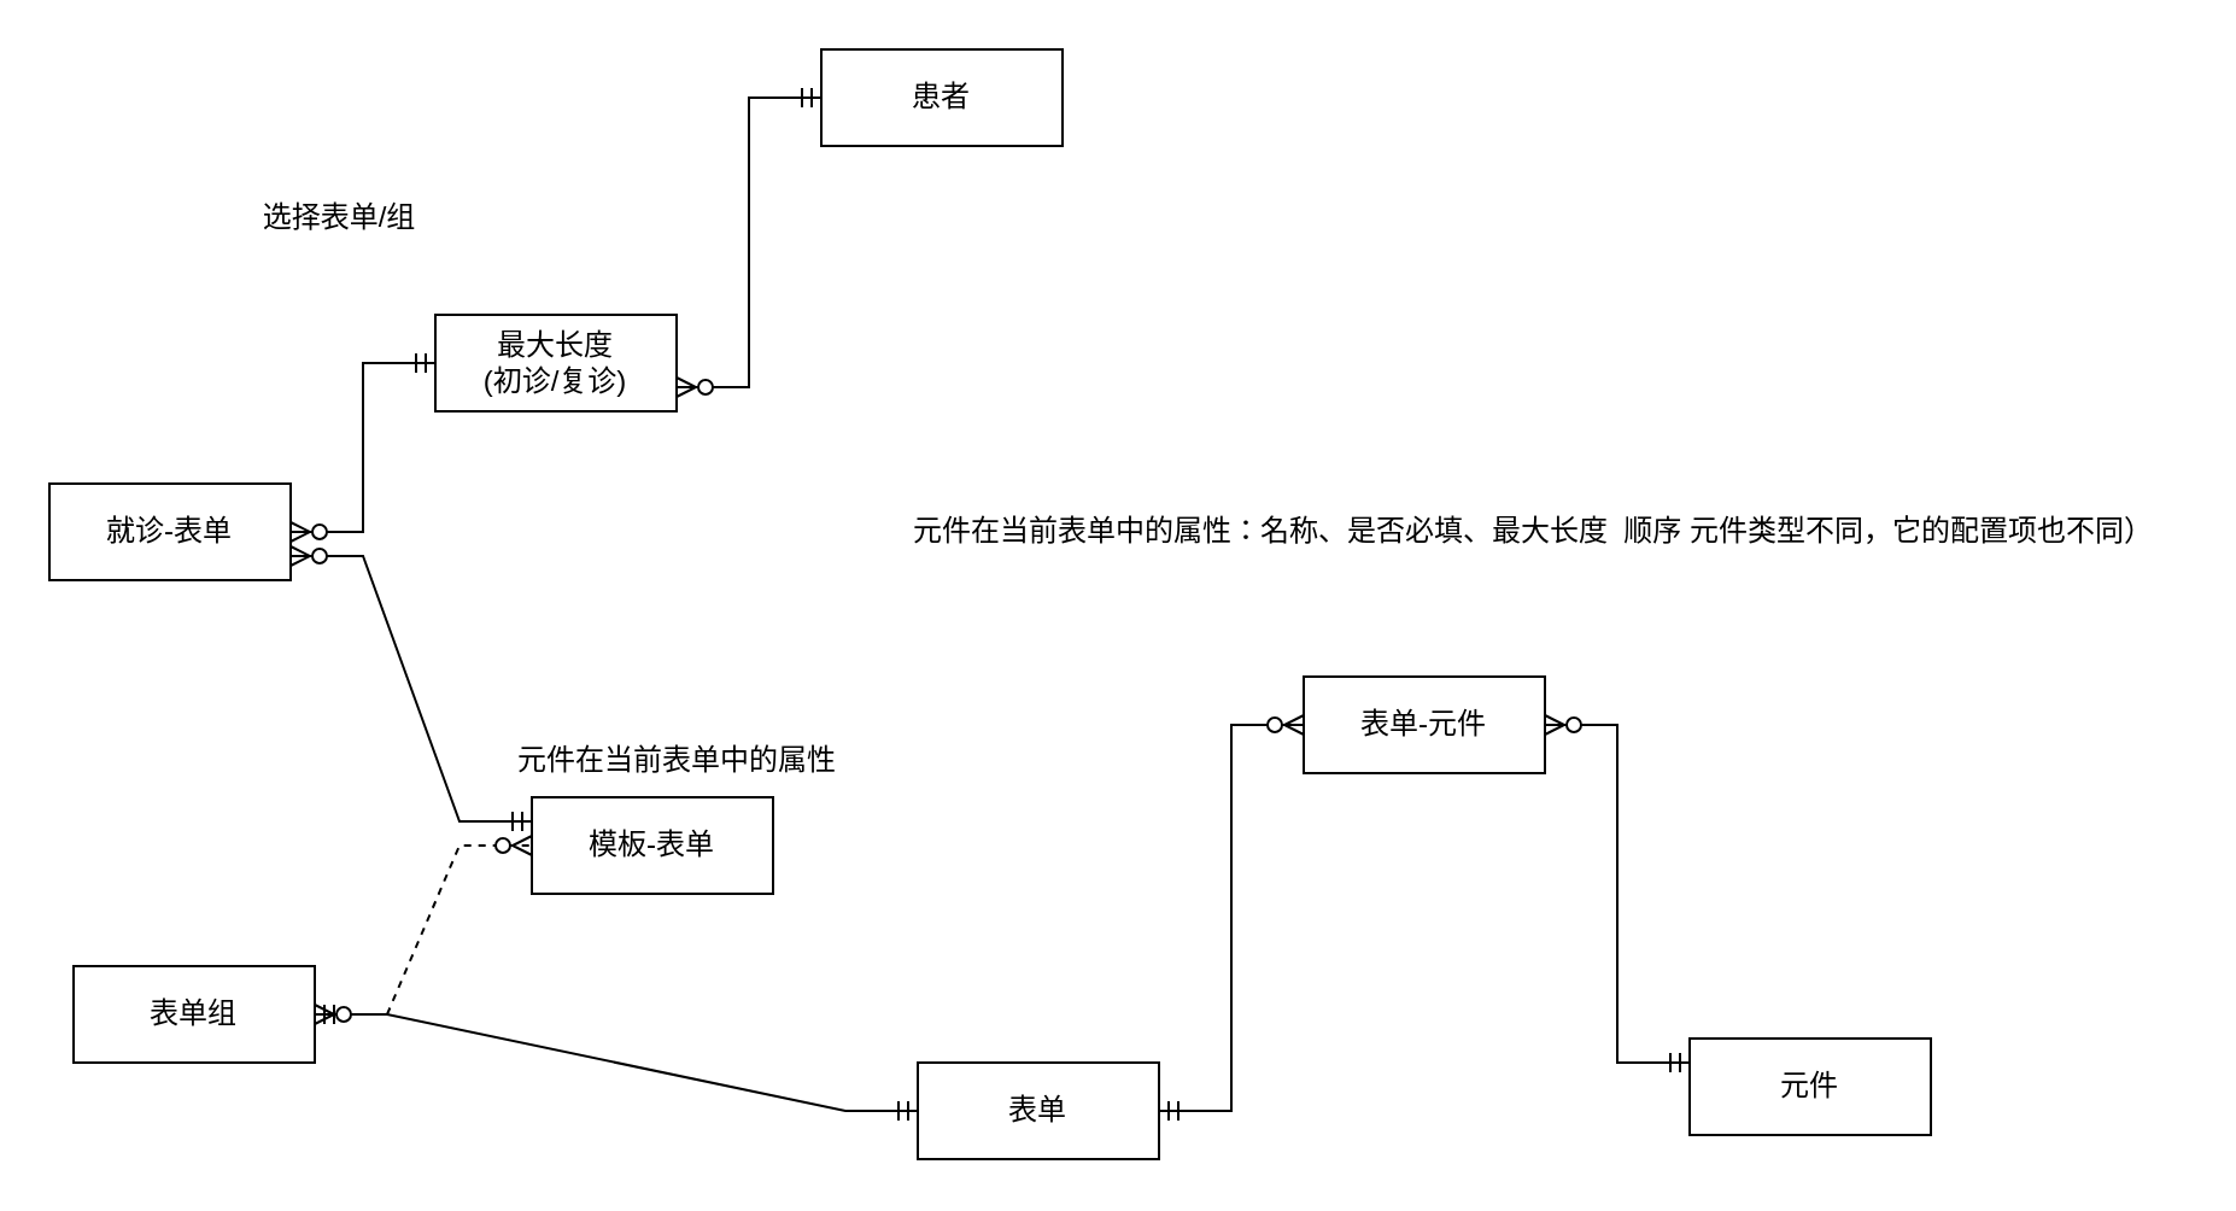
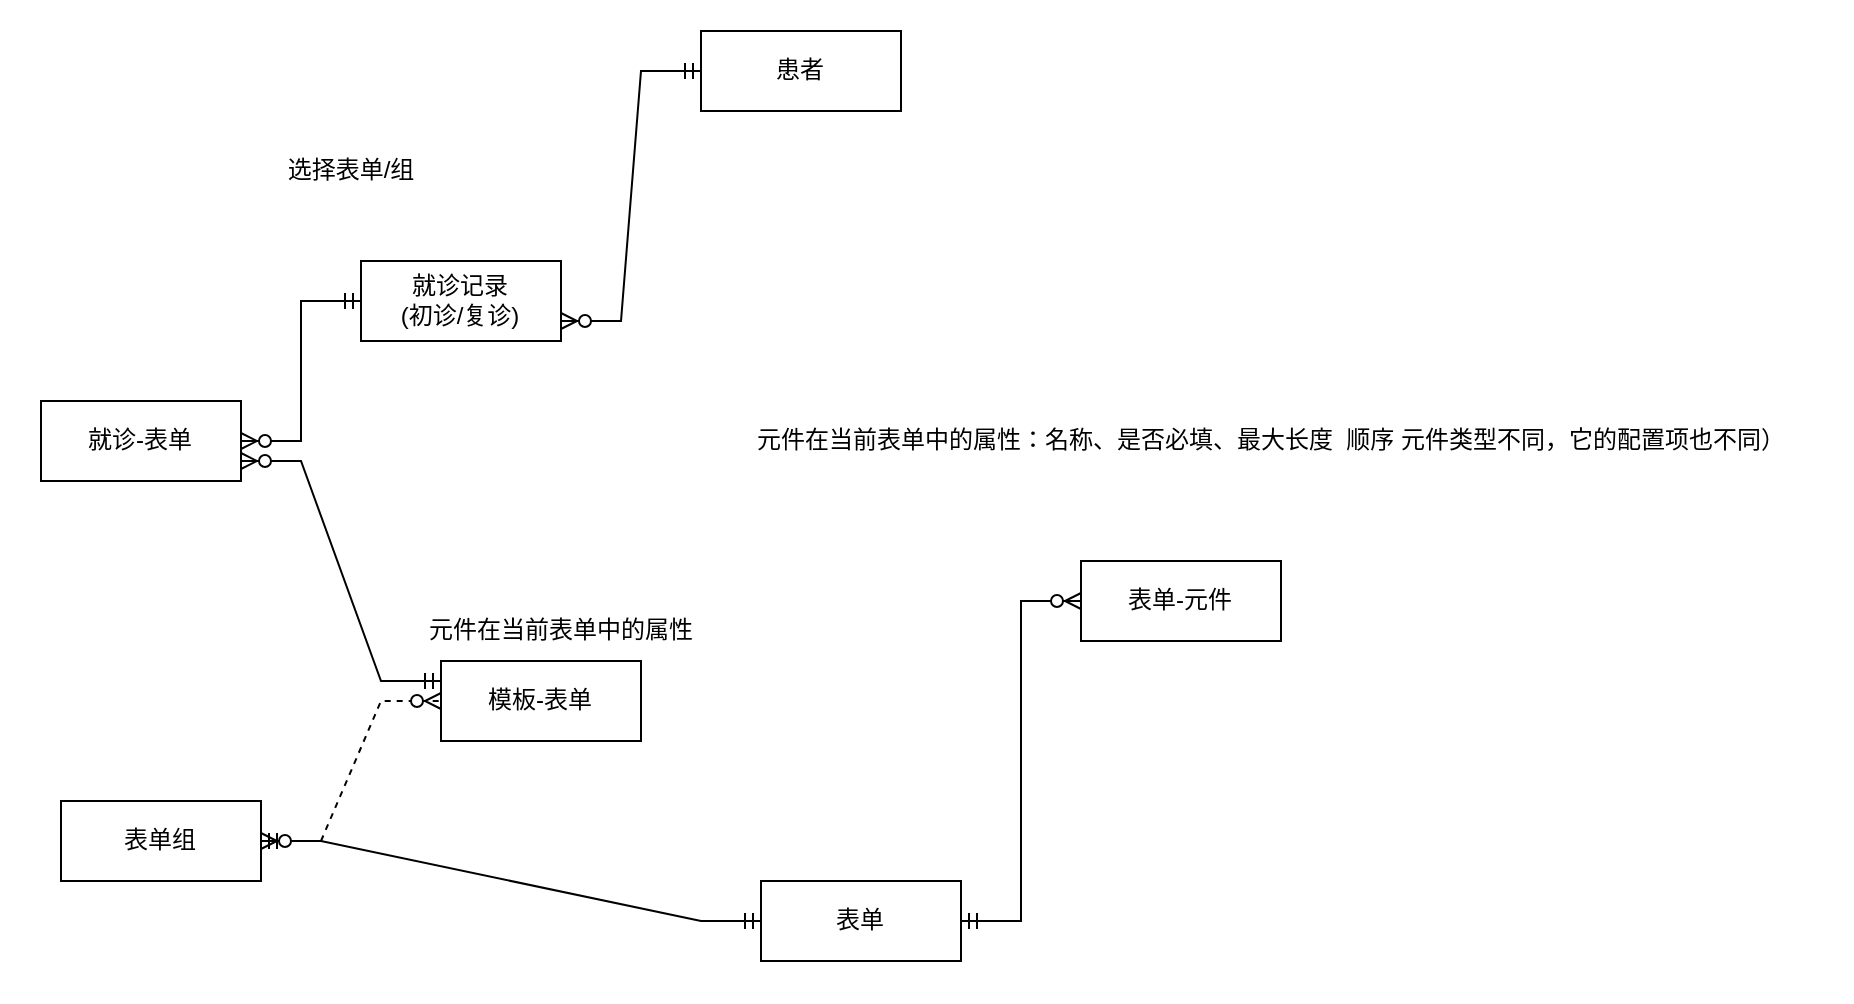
- <mxCell id="2" value="患者" style="whiteSpace=wrap;html=1;align=center;" vertex="1" parent="1"><mxGeometry x="340" y="20" width="100" height="40" as="geometry" /></mxCell>
+ <mxCell id="2" value="患者" style="whiteSpace=wrap;html=1;align=center;" vertex="1" parent="1"><mxGeometry x="350" y="15" width="100" height="40" as="geometry" /></mxCell>
- <mxCell id="16" value="选择表单/组" style="text;html=1;align=center;verticalAlign=middle;resizable=0;points=[];autosize=1;strokeColor=none;fillColor=none;" vertex="1" parent="1"><mxGeometry x="95" y="75" width="90" height="30" as="geometry" /></mxCell>
+ <mxCell id="16" value="选择表单/组" style="text;html=1;align=center;verticalAlign=middle;resizable=0;points=[];autosize=1;strokeColor=none;fillColor=none;" vertex="1" parent="1"><mxGeometry x="130" y="70" width="90" height="30" as="geometry" /></mxCell>
- <mxCell id="3" value="最大长度&lt;div&gt;(初诊/复诊)&lt;/div&gt;" style="whiteSpace=wrap;html=1;align=center;" vertex="1" parent="1"><mxGeometry x="180" y="130" width="100" height="40" as="geometry" /></mxCell>
+ <mxCell id="3" value="就诊记录&lt;div&gt;(初诊/复诊)&lt;/div&gt;" style="whiteSpace=wrap;html=1;align=center;" vertex="1" parent="1"><mxGeometry x="180" y="130" width="100" height="40" as="geometry" /></mxCell>
- <mxCell id="9" value="" style="edgeStyle=entityRelationEdgeStyle;fontSize=12;html=1;endArrow=ERzeroToMany;startArrow=ERmandOne;rounded=0;entryX=1;entryY=0.5;entryDx=0;entryDy=0;exitX=0;exitY=0.25;exitDx=0;exitDy=0;" edge="1" parent="1" source="6" target="7"><mxGeometry width="100" height="100" relative="1" as="geometry"><mxPoint x="850" y="360" as="sourcePoint" /><mxPoint x="950" y="260" as="targetPoint" /></mxGeometry></mxCell>
- <mxCell id="6" value="元件" style="whiteSpace=wrap;html=1;align=center;" vertex="1" parent="1"><mxGeometry x="700" y="430" width="100" height="40" as="geometry" /></mxCell>
